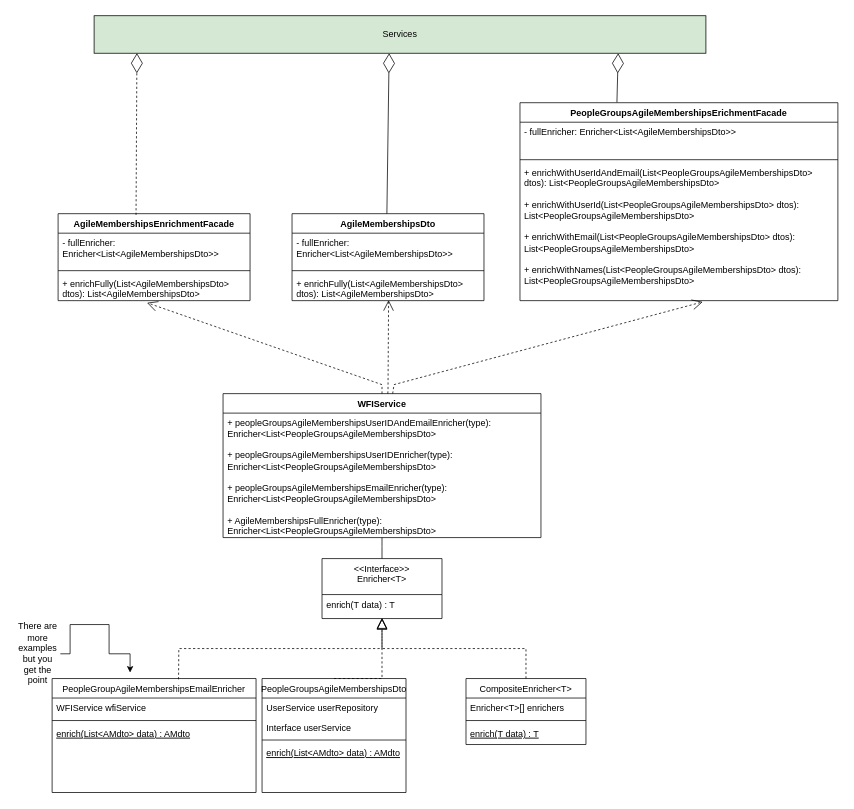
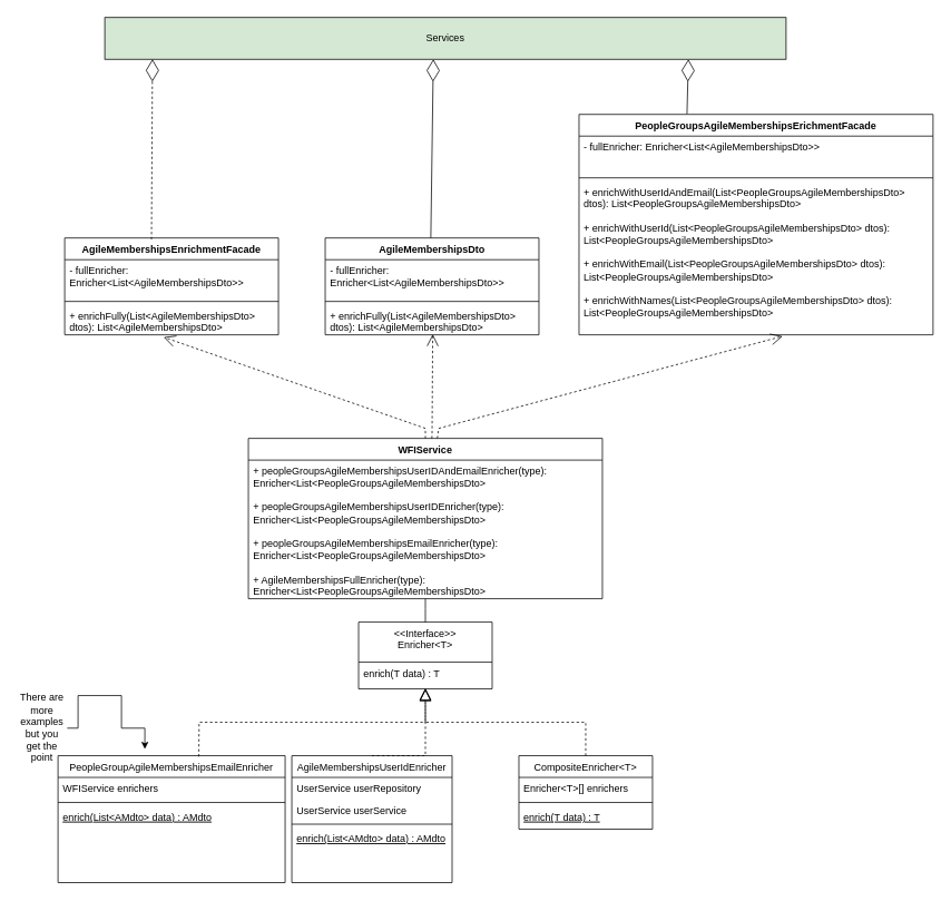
- <mxCell id="13" value="PeopleGroupsAgileMembershipsDto" style="swimlane;fontStyle=0;align=center;verticalAlign=top;childLayout=stackLayout;horizontal=1;startSize=26;horizontalStack=0;resizeParent=1;resizeLast=0;collapsible=1;marginBottom=0;rounded=0;shadow=0;strokeWidth=1;" parent="1" vertex="1"><mxGeometry x="349" y="904" width="192" height="152" as="geometry"><mxRectangle x="130" y="380" width="160" height="26" as="alternateBounds" /></mxGeometry></mxCell>
+ <mxCell id="13" value="AgileMembershipsUserIdEnricher" style="swimlane;fontStyle=0;align=center;verticalAlign=top;childLayout=stackLayout;horizontal=1;startSize=26;horizontalStack=0;resizeParent=1;resizeLast=0;collapsible=1;marginBottom=0;rounded=0;shadow=0;strokeWidth=1;" parent="1" vertex="1"><mxGeometry x="349" y="904" width="192" height="152" as="geometry"><mxRectangle x="130" y="380" width="160" height="26" as="alternateBounds" /></mxGeometry></mxCell>
- <mxCell id="10" value="WFIService wfiService" style="text;align=left;verticalAlign=top;spacingLeft=4;spacingRight=4;overflow=hidden;rotatable=0;points=[[0,0.5],[1,0.5]];portConstraint=eastwest;" parent="9" vertex="1"><mxGeometry y="26" width="272" height="26" as="geometry" /></mxCell>
+ <mxCell id="10" value="WFIService enrichers" style="text;align=left;verticalAlign=top;spacingLeft=4;spacingRight=4;overflow=hidden;rotatable=0;points=[[0,0.5],[1,0.5]];portConstraint=eastwest;" parent="9" vertex="1"><mxGeometry y="26" width="272" height="26" as="geometry" /></mxCell>
- <mxCell id="15" value="Interface userService&#10;" style="text;align=left;verticalAlign=top;spacingLeft=4;spacingRight=4;overflow=hidden;rotatable=0;points=[[0,0.5],[1,0.5]];portConstraint=eastwest;" parent="13" vertex="1"><mxGeometry y="52" width="192" height="26" as="geometry" /></mxCell>
+ <mxCell id="15" value="UserService userService&#10;" style="text;align=left;verticalAlign=top;spacingLeft=4;spacingRight=4;overflow=hidden;rotatable=0;points=[[0,0.5],[1,0.5]];portConstraint=eastwest;" parent="13" vertex="1"><mxGeometry y="52" width="192" height="26" as="geometry" /></mxCell>
